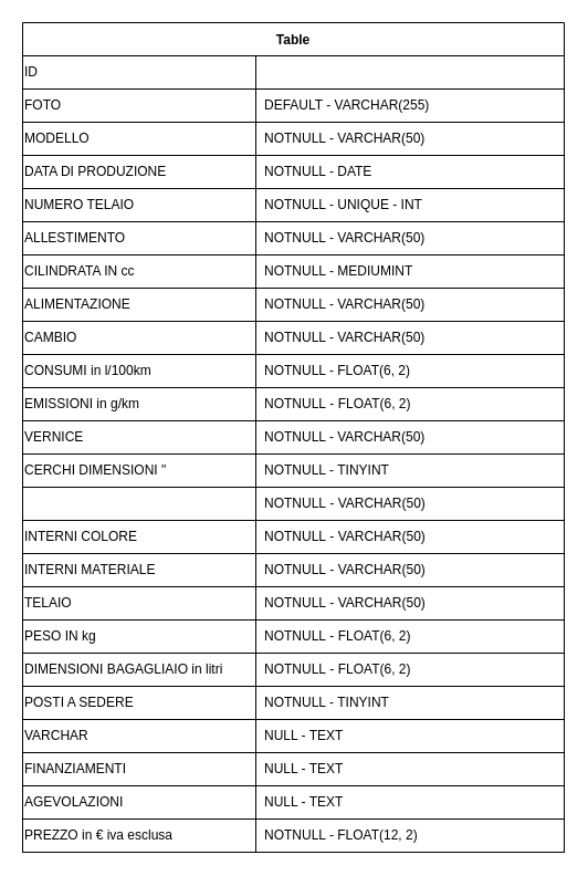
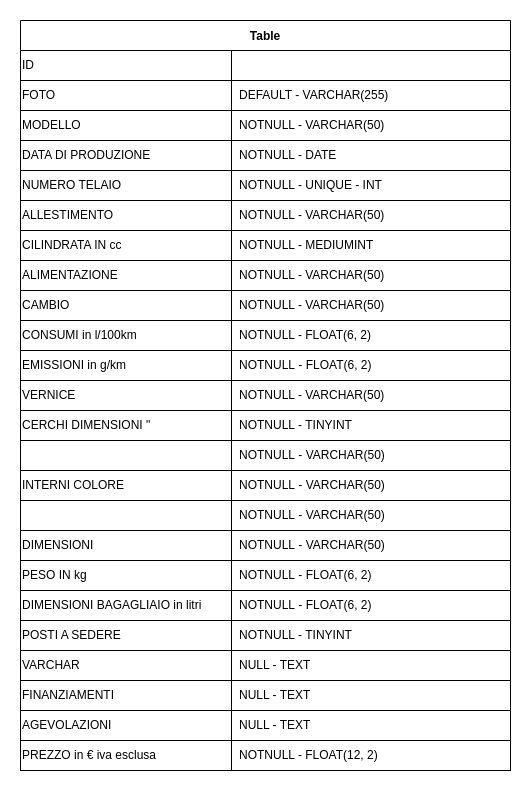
- <mxCell id="47" value="INTERNI MATERIALE" style="shape=partialRectangle;html=1;whiteSpace=wrap;connectable=0;fillColor=none;top=0;left=0;bottom=0;right=0;overflow=hidden;pointerEvents=1;labelBackgroundColor=#FFFFFF;align=left;" vertex="1" parent="46"><mxGeometry width="211" height="30" as="geometry"><mxRectangle width="211" height="30" as="alternateBounds" /></mxGeometry></mxCell>
- <mxCell id="50" value="TELAIO" style="shape=partialRectangle;html=1;whiteSpace=wrap;connectable=0;fillColor=none;top=0;left=0;bottom=0;right=0;overflow=hidden;pointerEvents=1;labelBackgroundColor=#FFFFFF;align=left;" vertex="1" parent="49"><mxGeometry width="211" height="30" as="geometry"><mxRectangle width="211" height="30" as="alternateBounds" /></mxGeometry></mxCell>
+ <mxCell id="50" value="DIMENSIONI" style="shape=partialRectangle;html=1;whiteSpace=wrap;connectable=0;fillColor=none;top=0;left=0;bottom=0;right=0;overflow=hidden;pointerEvents=1;labelBackgroundColor=#FFFFFF;align=left;" vertex="1" parent="49"><mxGeometry width="211" height="30" as="geometry"><mxRectangle width="211" height="30" as="alternateBounds" /></mxGeometry></mxCell>
